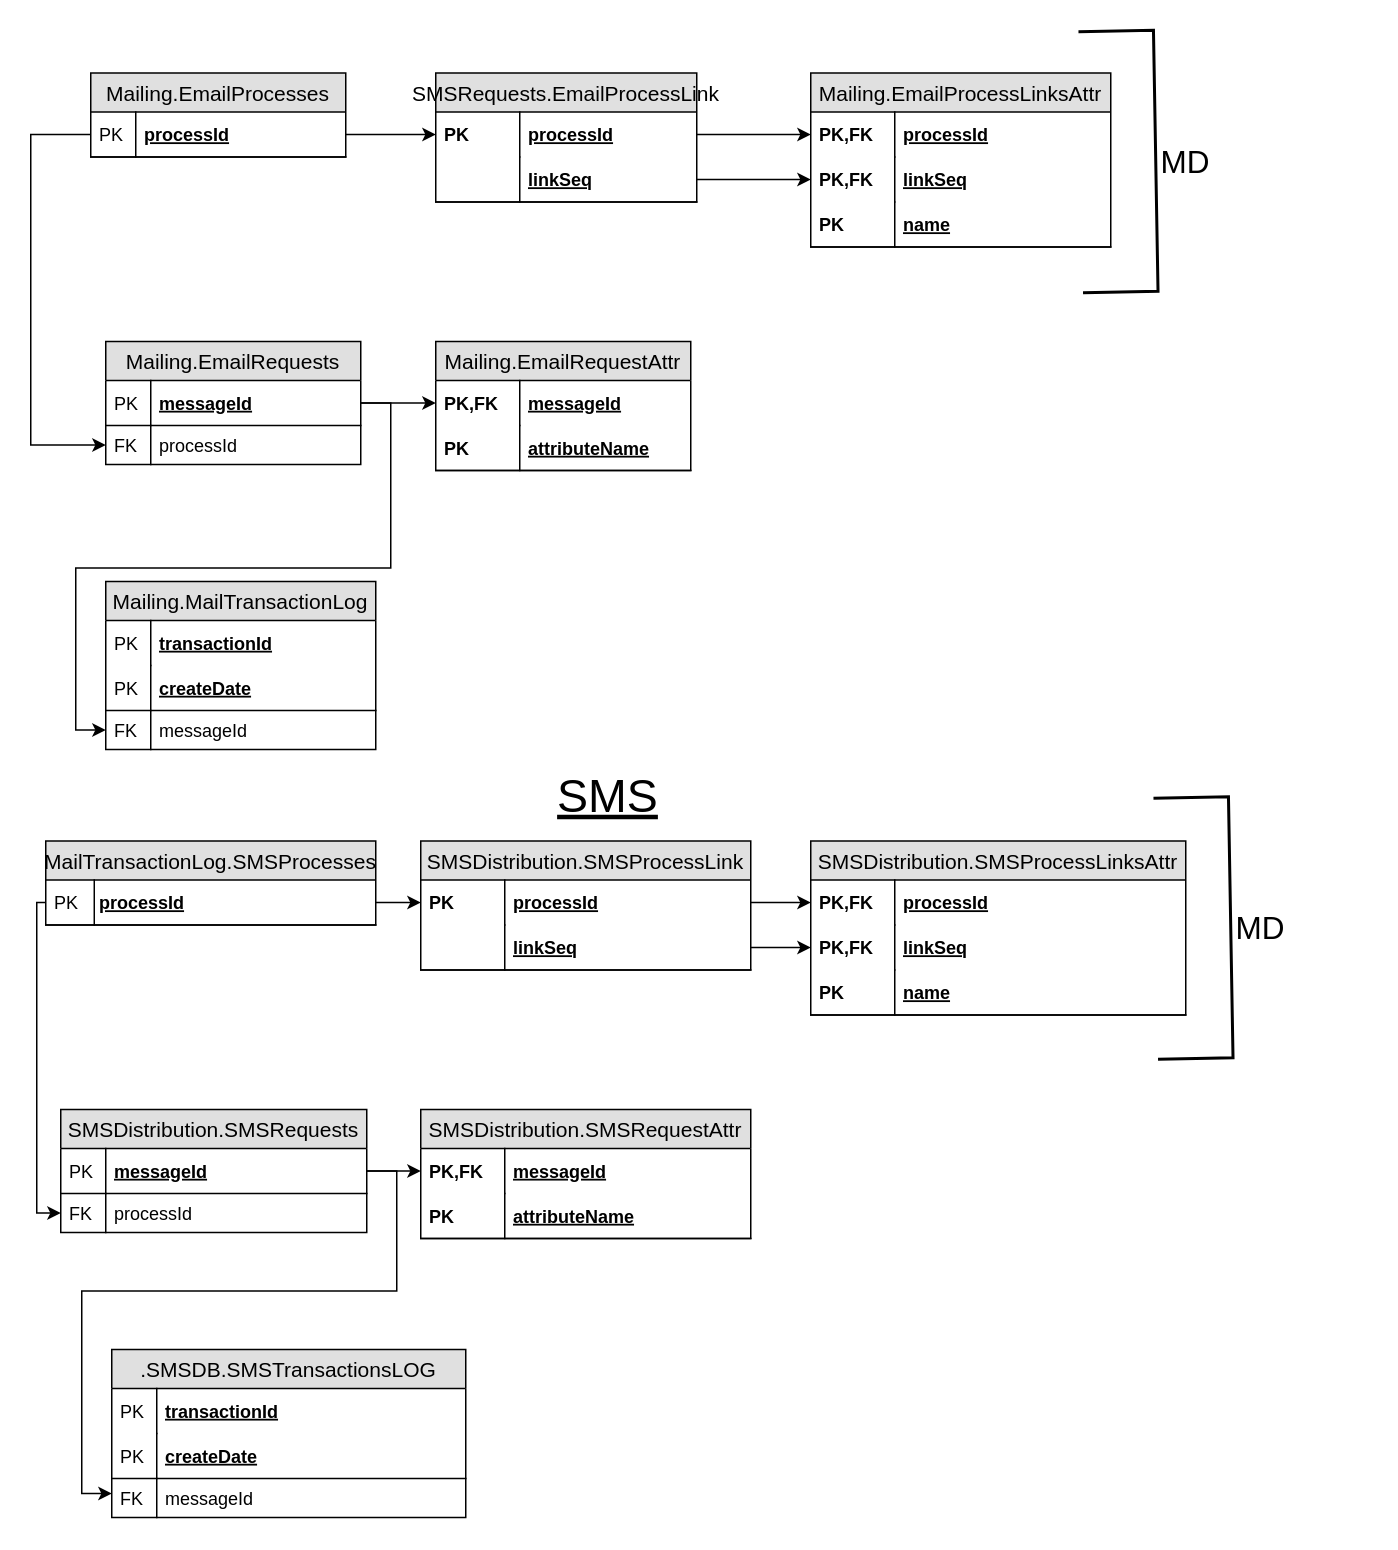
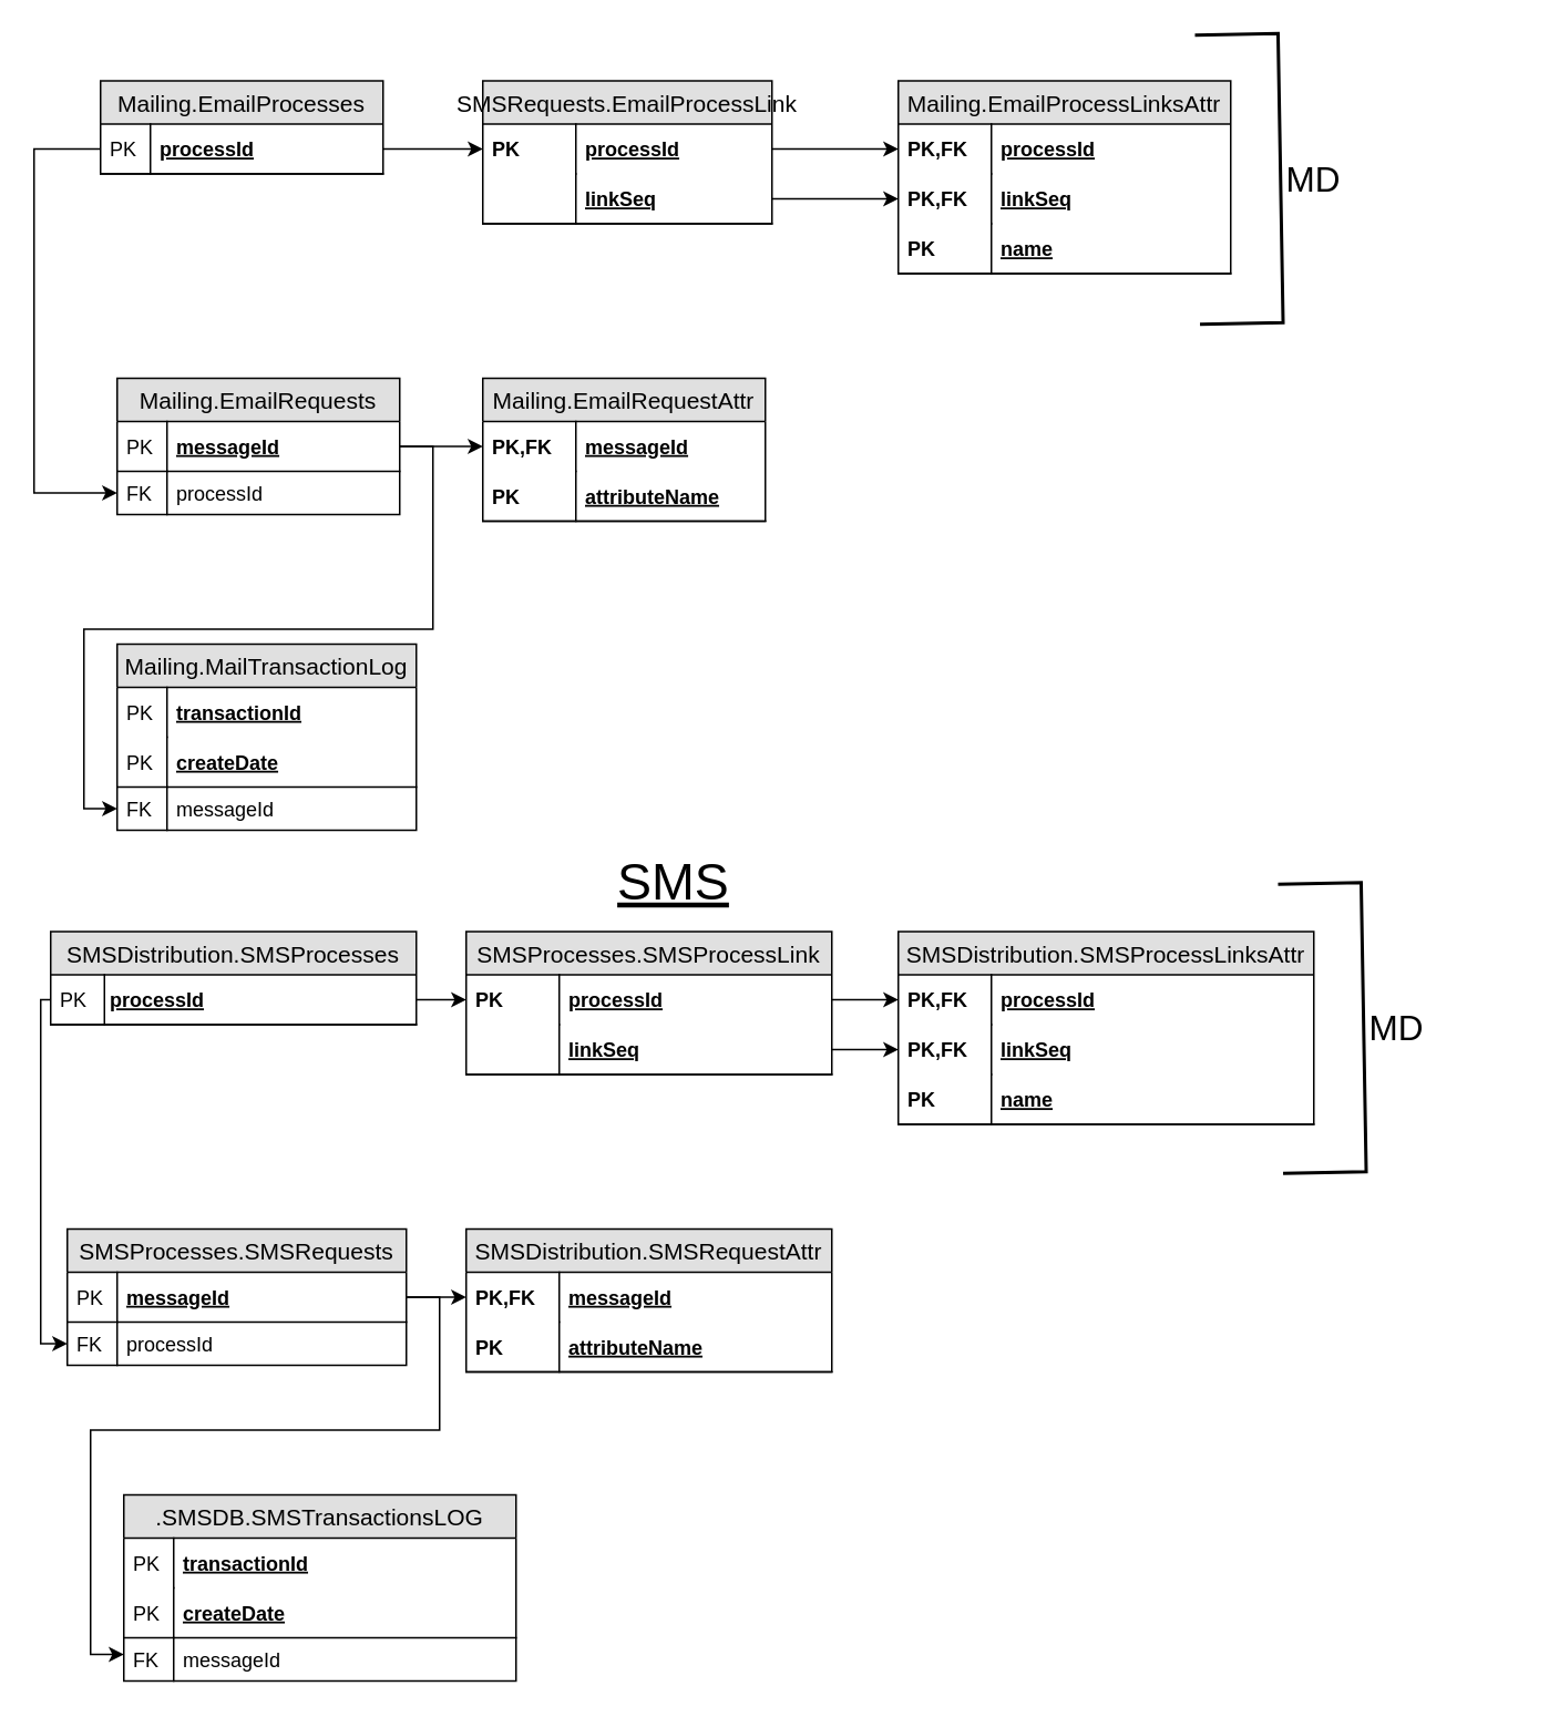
- <mxCell id="40" value="MailTransactionLog.SMSProcesses" style="swimlane;fontStyle=0;childLayout=stackLayout;horizontal=1;startSize=26;fillColor=#e0e0e0;horizontalStack=0;resizeParent=1;resizeParentMax=0;resizeLast=0;collapsible=1;marginBottom=0;swimlaneFillColor=#ffffff;align=center;fontSize=14;" vertex="1" parent="1"><mxGeometry x="30" y="560" width="220" height="56" as="geometry" /></mxCell>
+ <mxCell id="40" value="SMSDistribution.SMSProcesses" style="swimlane;fontStyle=0;childLayout=stackLayout;horizontal=1;startSize=26;fillColor=#e0e0e0;horizontalStack=0;resizeParent=1;resizeParentMax=0;resizeLast=0;collapsible=1;marginBottom=0;swimlaneFillColor=#ffffff;align=center;fontSize=14;" vertex="1" parent="1"><mxGeometry x="30" y="560" width="220" height="56" as="geometry" /></mxCell>
- <mxCell id="43" value="SMSDistribution.SMSProcessLink" style="swimlane;fontStyle=0;childLayout=stackLayout;horizontal=1;startSize=26;fillColor=#e0e0e0;horizontalStack=0;resizeParent=1;resizeParentMax=0;resizeLast=0;collapsible=1;marginBottom=0;swimlaneFillColor=#ffffff;align=center;fontSize=14;" vertex="1" parent="1"><mxGeometry x="280" y="560" width="220" height="86" as="geometry" /></mxCell>
+ <mxCell id="43" value="SMSProcesses.SMSProcessLink" style="swimlane;fontStyle=0;childLayout=stackLayout;horizontal=1;startSize=26;fillColor=#e0e0e0;horizontalStack=0;resizeParent=1;resizeParentMax=0;resizeLast=0;collapsible=1;marginBottom=0;swimlaneFillColor=#ffffff;align=center;fontSize=14;" vertex="1" parent="1"><mxGeometry x="280" y="560" width="220" height="86" as="geometry" /></mxCell>
- <mxCell id="58" value="SMSDistribution.SMSRequests" style="swimlane;fontStyle=0;childLayout=stackLayout;horizontal=1;startSize=26;fillColor=#e0e0e0;horizontalStack=0;resizeParent=1;resizeParentMax=0;resizeLast=0;collapsible=1;marginBottom=0;swimlaneFillColor=#ffffff;align=center;fontSize=14;strokeColor=#000000;" vertex="1" parent="1"><mxGeometry x="40" y="739" width="204" height="82" as="geometry" /></mxCell>
+ <mxCell id="58" value="SMSProcesses.SMSRequests" style="swimlane;fontStyle=0;childLayout=stackLayout;horizontal=1;startSize=26;fillColor=#e0e0e0;horizontalStack=0;resizeParent=1;resizeParentMax=0;resizeLast=0;collapsible=1;marginBottom=0;swimlaneFillColor=#ffffff;align=center;fontSize=14;strokeColor=#000000;" vertex="1" parent="1"><mxGeometry x="40" y="739" width="204" height="82" as="geometry" /></mxCell>
